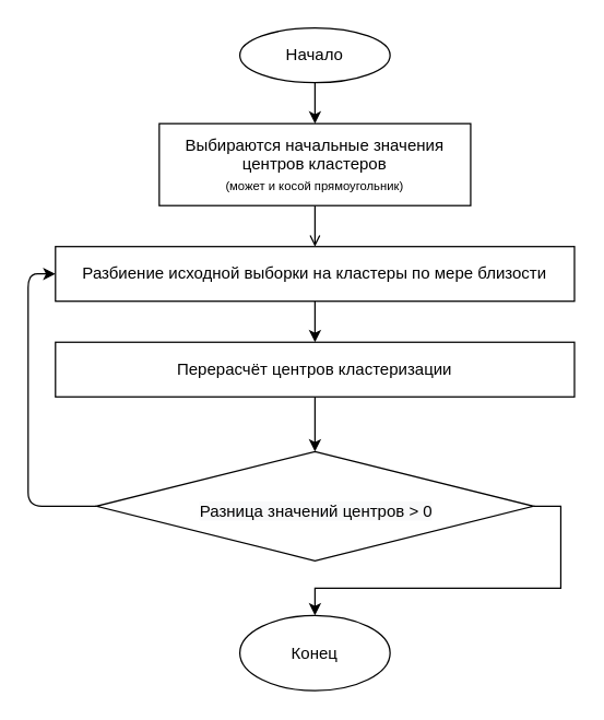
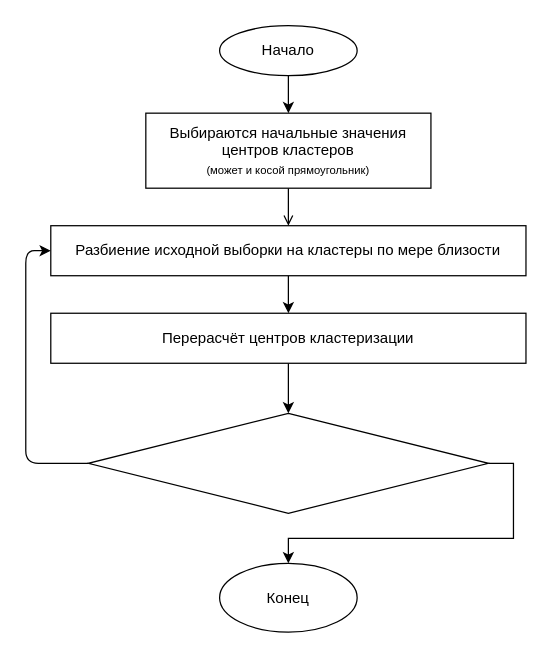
- <mxCell id="14" value="&lt;span style=&quot;color: rgb(0 , 0 , 0) ; font-family: &amp;#34;helvetica&amp;#34; ; font-size: 12px ; font-style: normal ; font-weight: 400 ; letter-spacing: normal ; text-align: center ; text-indent: 0px ; text-transform: none ; word-spacing: 0px ; background-color: rgb(248 , 249 , 250) ; display: inline ; float: none&quot;&gt;Разница значений центров &amp;gt; 0&lt;/span&gt;&lt;br&gt;" style="text;whiteSpace=wrap;html=1;fontSize=9;" parent="12" vertex="1"><mxGeometry x="74" y="30" width="200" height="30" as="geometry" /></mxCell>
